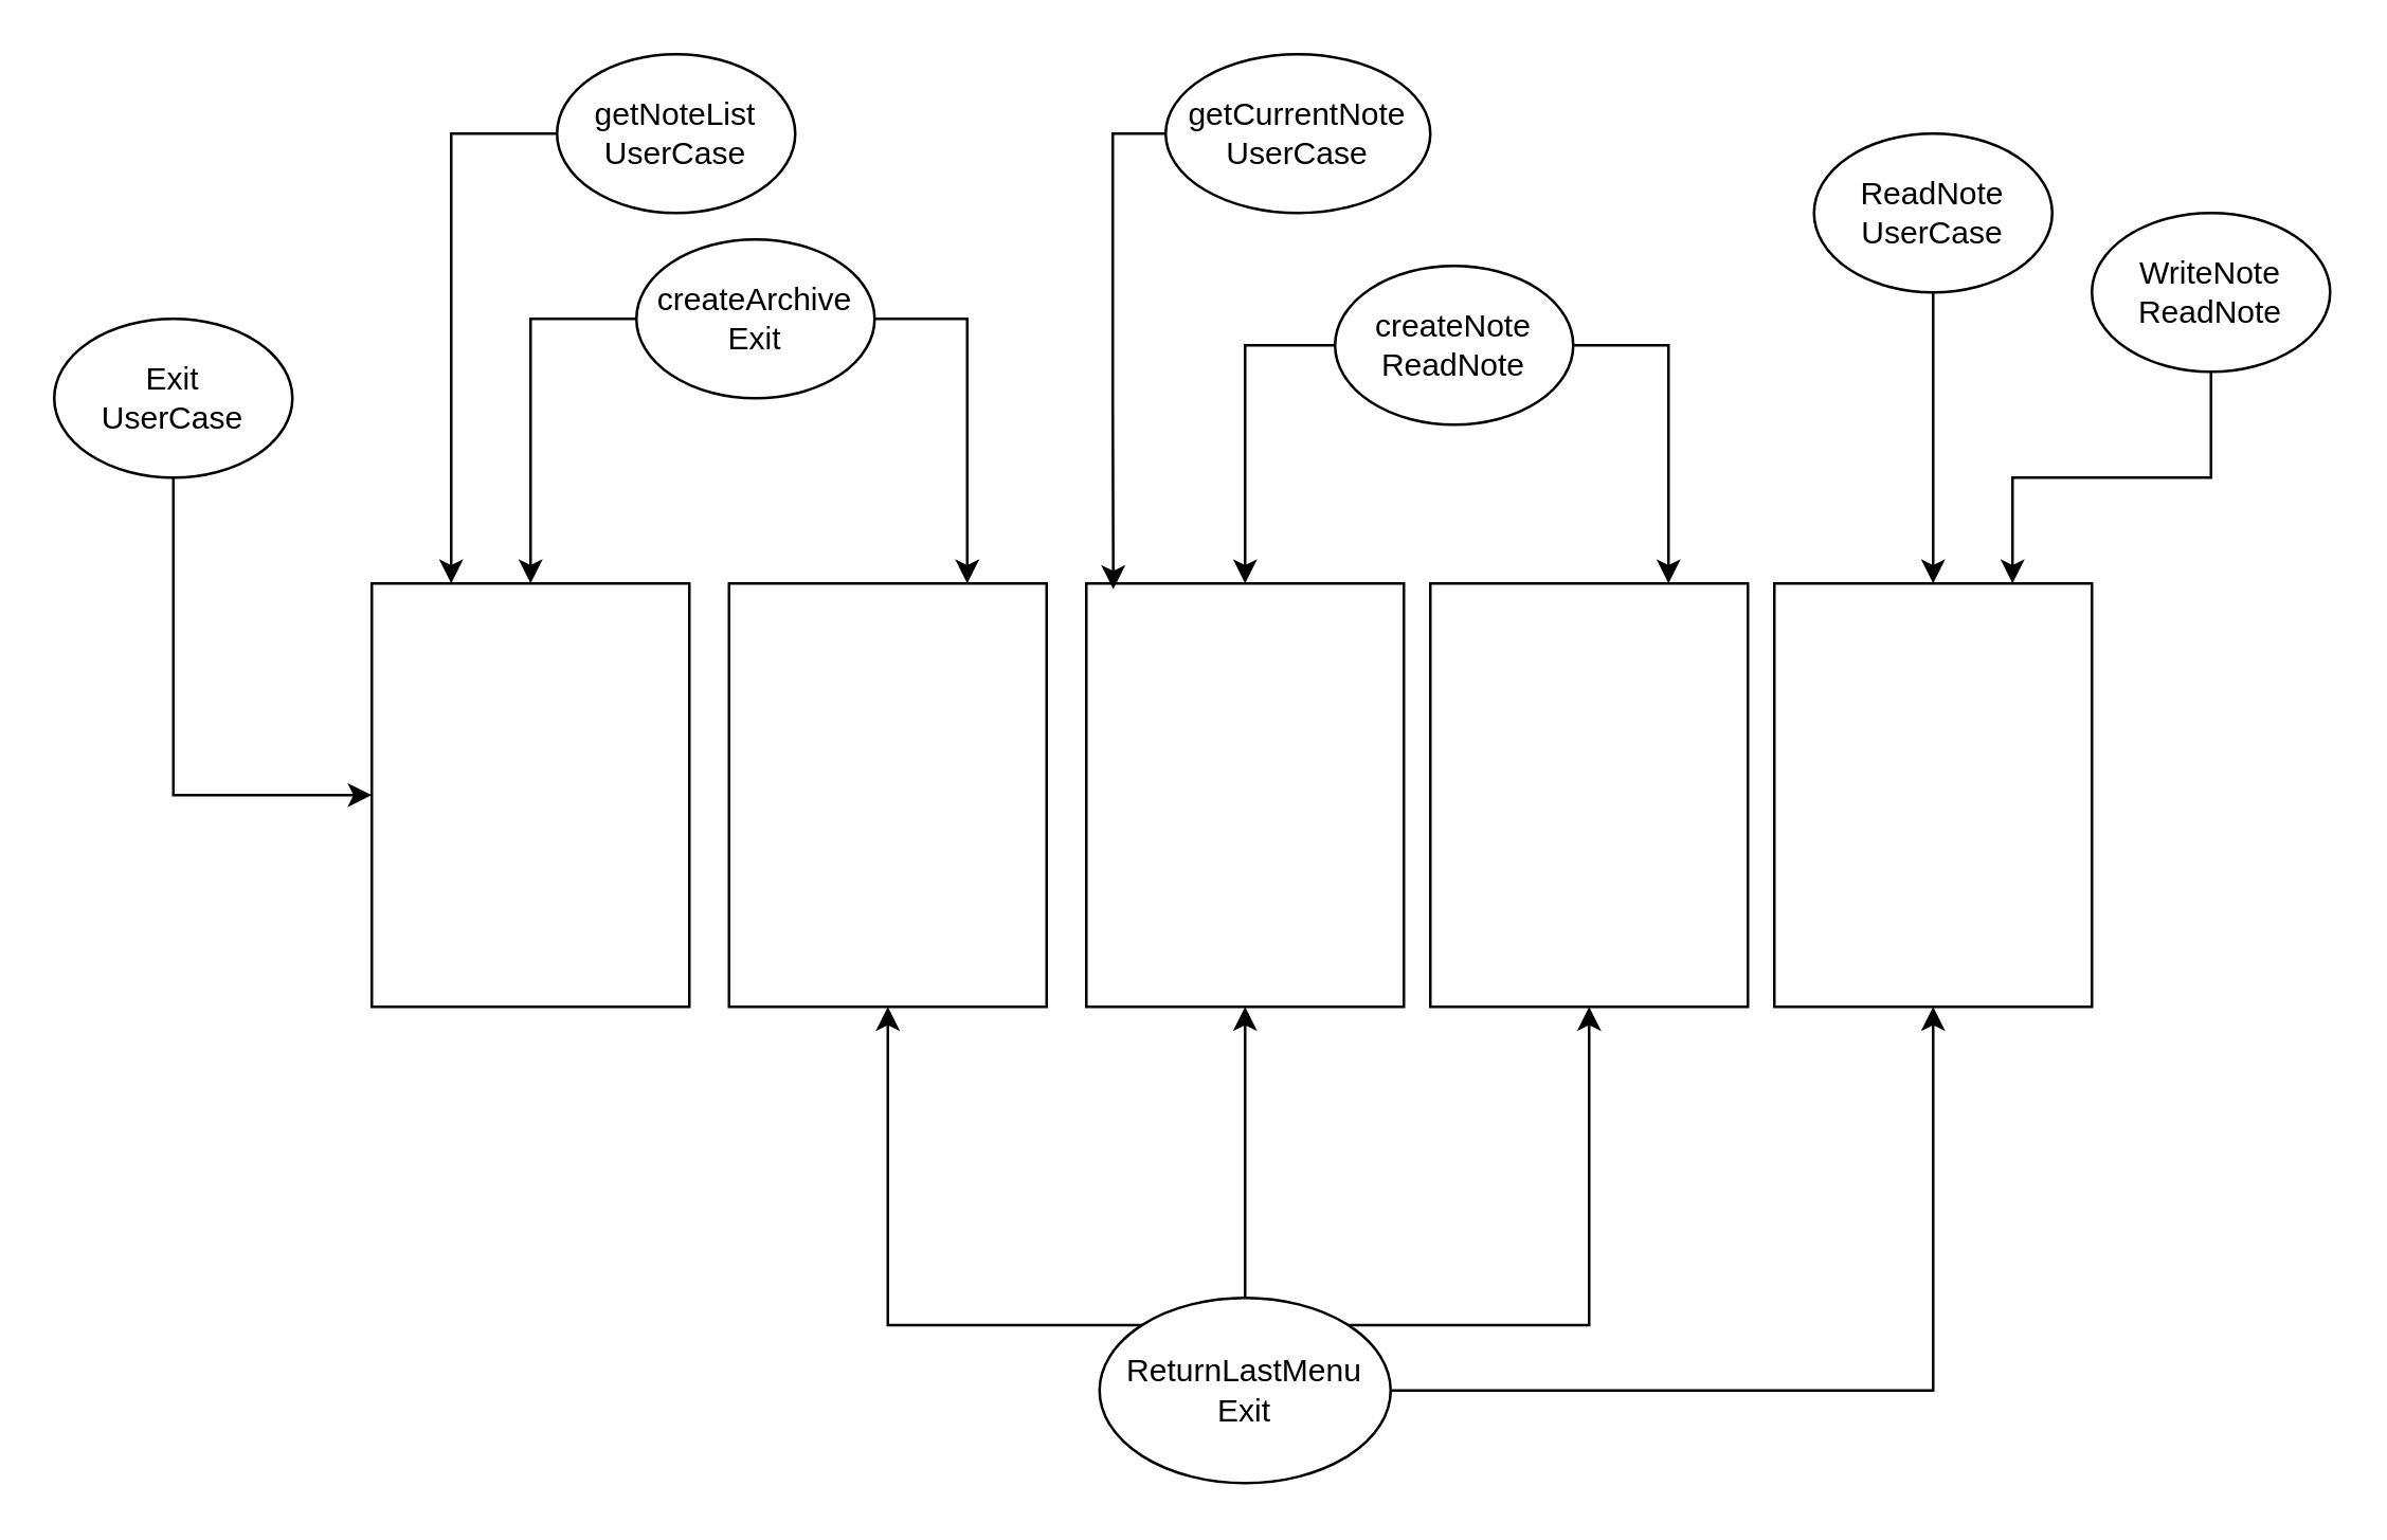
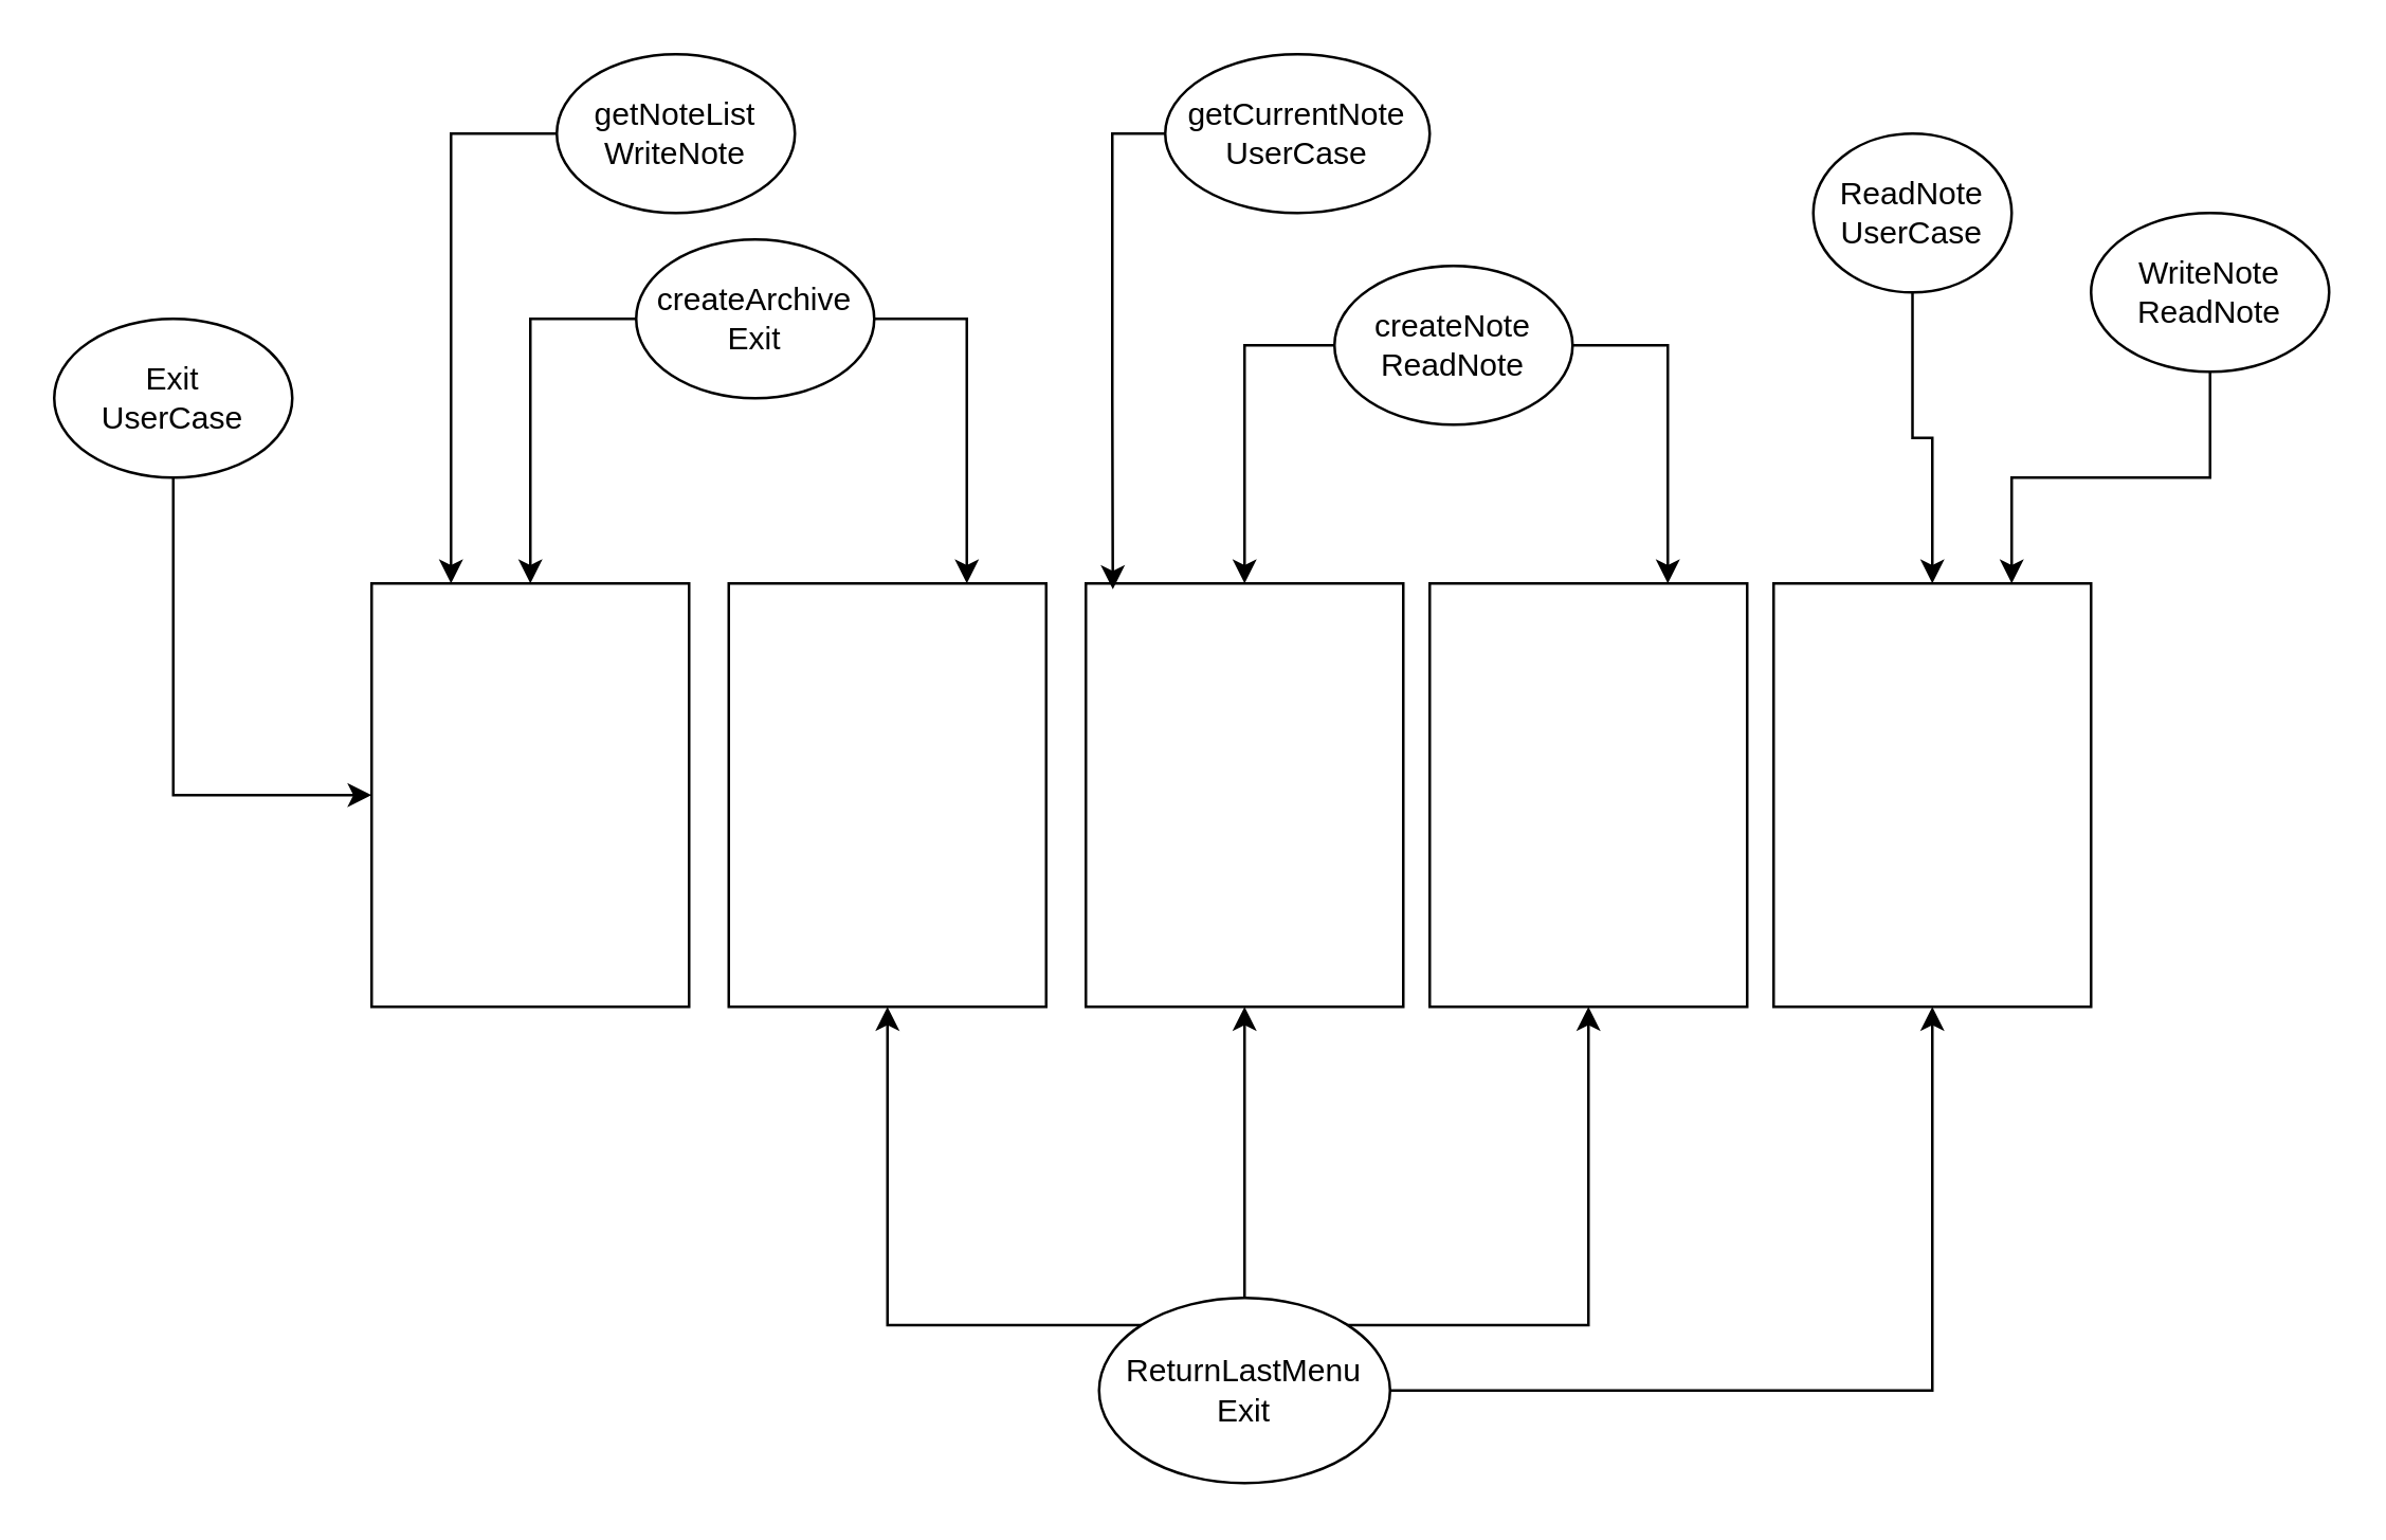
- <mxCell id="8" value="getNoteList&lt;br&gt;UserCase" style="ellipse;whiteSpace=wrap;html=1;" vertex="1" parent="1"><mxGeometry x="210" y="20" width="90" height="60" as="geometry" /></mxCell>
+ <mxCell id="8" value="getNoteList&lt;br&gt;WriteNote" style="ellipse;whiteSpace=wrap;html=1;" vertex="1" parent="1"><mxGeometry x="210" y="20" width="90" height="60" as="geometry" /></mxCell>
- <mxCell id="16" value="ReadNote&lt;br&gt;UserCase" style="ellipse;whiteSpace=wrap;html=1;" vertex="1" parent="1"><mxGeometry x="685" y="50" width="90" height="60" as="geometry" /></mxCell>
+ <mxCell id="16" value="ReadNote&lt;br&gt;UserCase" style="ellipse;whiteSpace=wrap;html=1;" vertex="1" parent="1"><mxGeometry x="685" y="50" width="75" height="60" as="geometry" /></mxCell>
